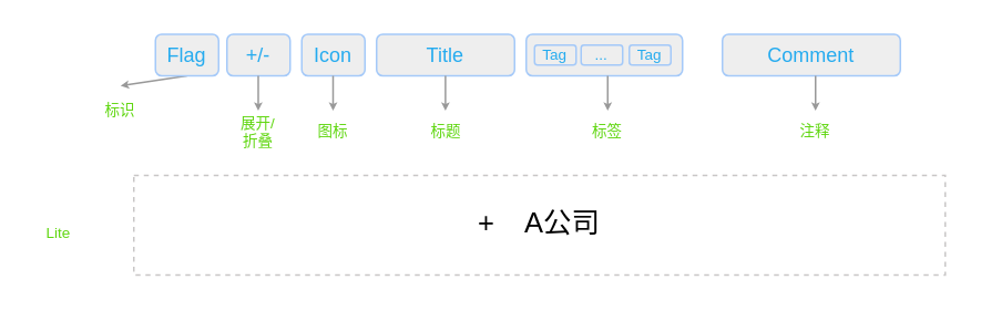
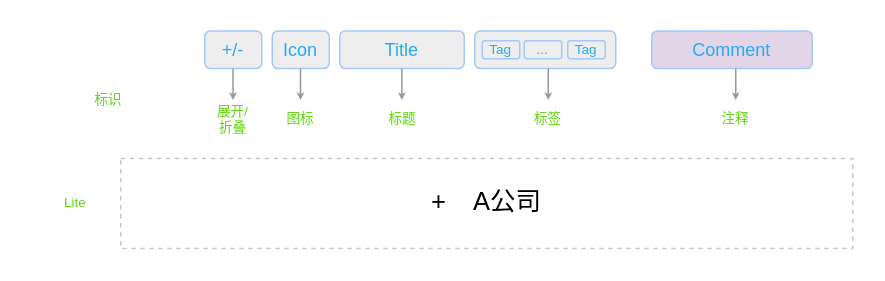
- <mxCell id="4" value="Flag" style="rounded=1;whiteSpace=wrap;html=1;fillColor=#eeeeee;strokeColor=#a4c9f9;fontColor=#25abef;" parent="1" vertex="1"><mxGeometry x="93" y="20" width="38" height="25" as="geometry" /></mxCell>
- <mxCell id="11" value="Comment" style="rounded=1;whiteSpace=wrap;html=1;fillColor=#eeeeee;strokeColor=#a4c9f9;fontColor=#25abef;" vertex="1" parent="1"><mxGeometry x="434" y="20" width="107" height="25" as="geometry" /></mxCell>
+ <mxCell id="11" value="Comment" style="rounded=1;whiteSpace=wrap;html=1;fillColor=#e1d5e7;strokeColor=#a4c9f9;fontColor=#25abef;" vertex="1" parent="1"><mxGeometry x="434" y="20" width="107" height="25" as="geometry" /></mxCell>
- <mxCell id="3" style="edgeStyle=none;html=1;exitX=0.5;exitY=1;exitDx=0;exitDy=0;entryX=0.5;entryY=0;entryDx=0;entryDy=0;fontSize=9;fontColor=#5ED60E;endSize=2;startSize=2;fillColor=#60a917;strokeColor=#999999;jumpSize=3;" edge="1" parent="1" source="4" target="12"><mxGeometry relative="1" as="geometry" /></mxCell>
- <mxCell id="23" value="Lite" style="text;html=1;strokeColor=none;fillColor=none;align=center;verticalAlign=middle;whiteSpace=wrap;rounded=0;fontSize=9;fontColor=#5ED60E;" vertex="1" parent="1"><mxGeometry x="5" y="125" width="60" height="30" as="geometry" /></mxCell>
+ <mxCell id="23" value="Lite" style="text;html=1;strokeColor=none;fillColor=none;align=center;verticalAlign=middle;whiteSpace=wrap;rounded=0;fontSize=9;fontColor=#5ED60E;" vertex="1" parent="1"><mxGeometry x="20" y="120" width="60" height="30" as="geometry" /></mxCell>
